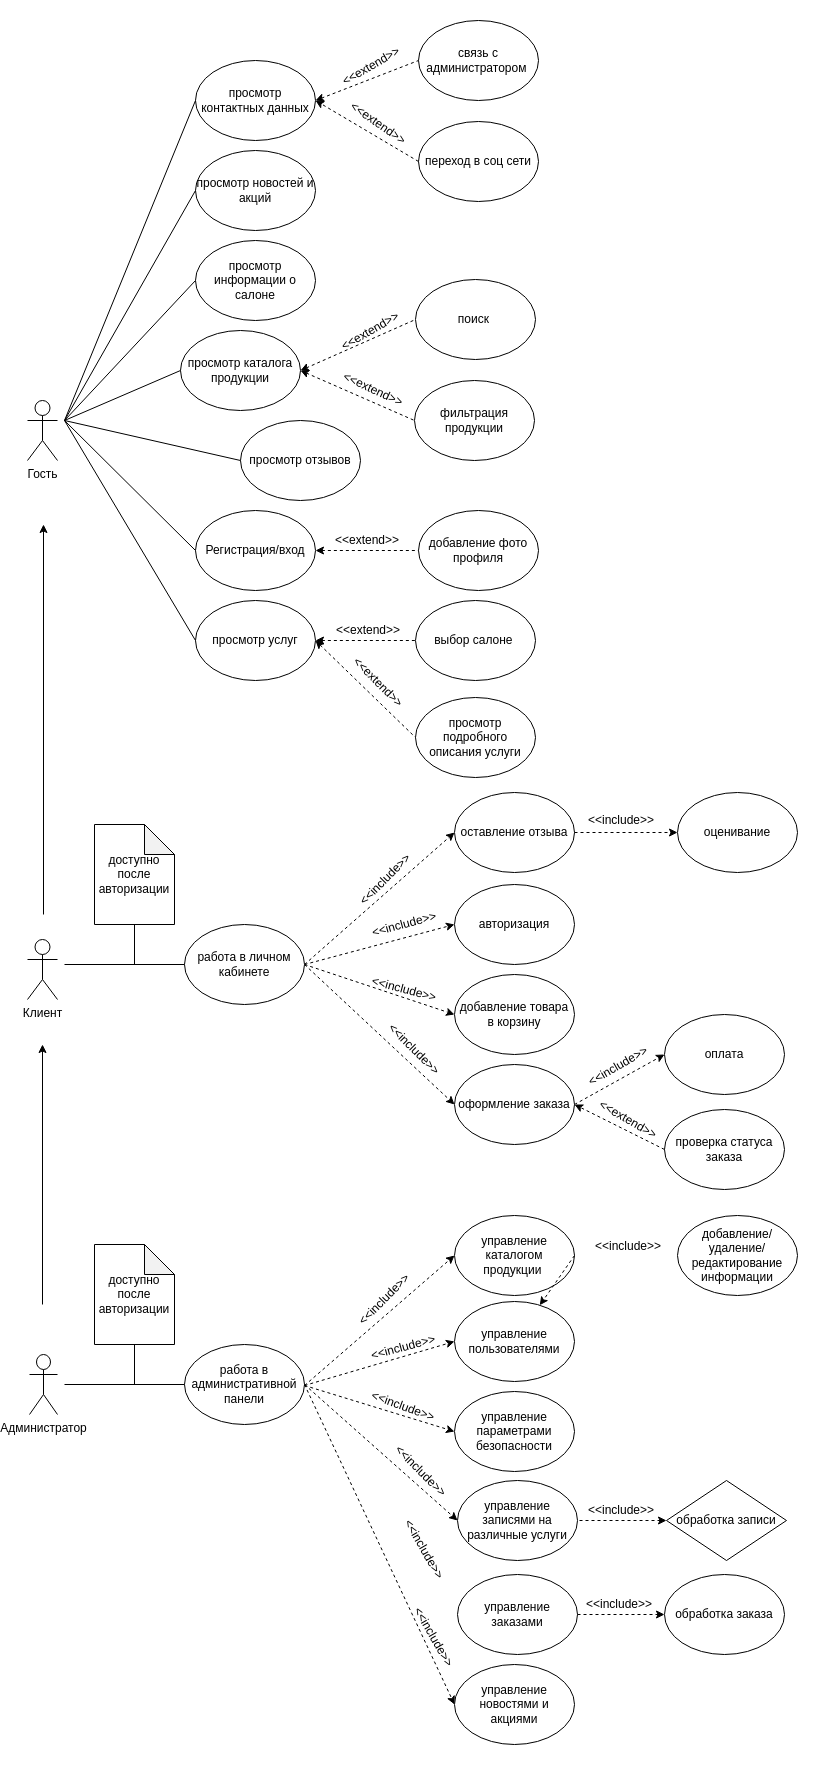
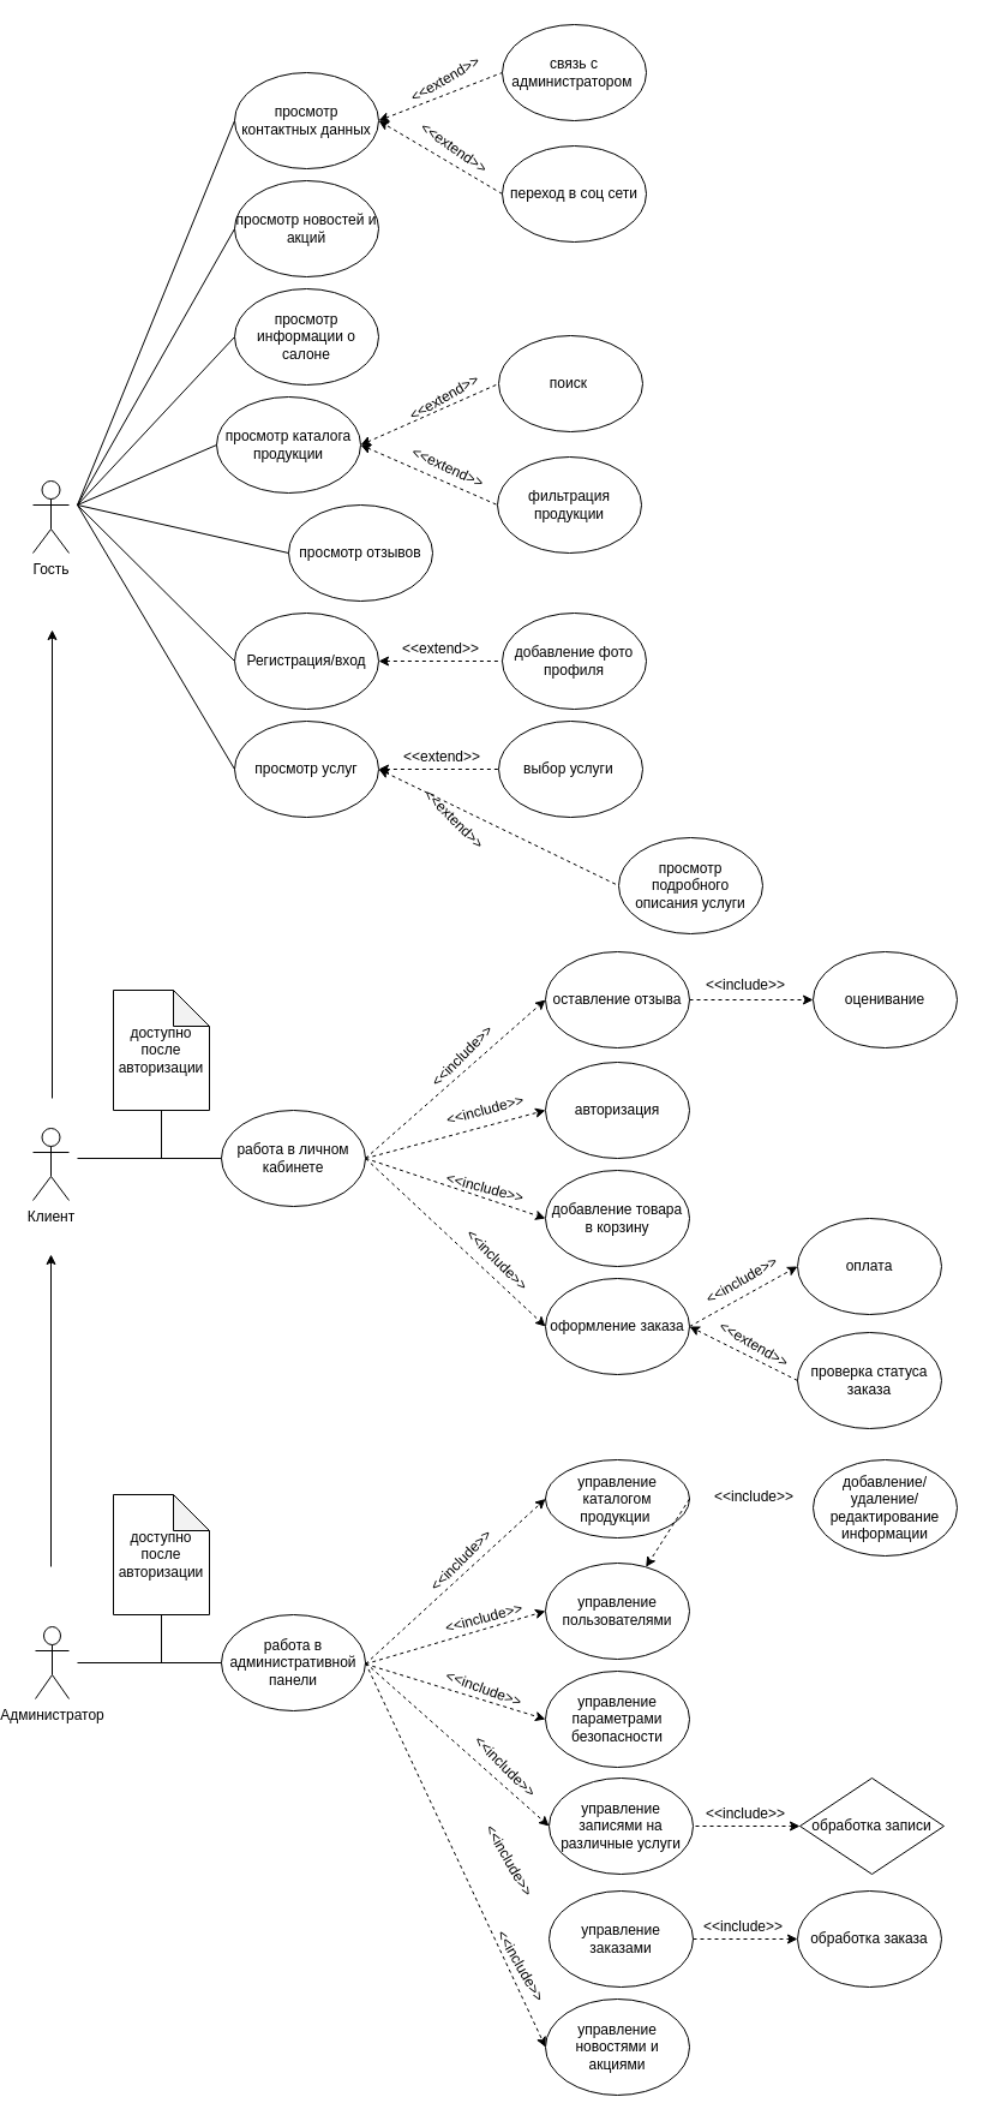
- <mxCell id="77" value="выбор салоне&amp;nbsp;" style="ellipse;whiteSpace=wrap;html=1;" parent="1" vertex="1"><mxGeometry x="408" y="600" width="120" height="80" as="geometry" /></mxCell>
+ <mxCell id="77" value="выбор услуги&amp;nbsp;" style="ellipse;whiteSpace=wrap;html=1;" parent="1" vertex="1"><mxGeometry x="408" y="600" width="120" height="80" as="geometry" /></mxCell>
- <mxCell id="92" value="просмотр подробного описания услуги" style="ellipse;whiteSpace=wrap;html=1;" parent="1" vertex="1"><mxGeometry x="408" y="697" width="120" height="80" as="geometry" /></mxCell>
+ <mxCell id="92" value="просмотр подробного описания услуги" style="ellipse;whiteSpace=wrap;html=1;" parent="1" vertex="1"><mxGeometry x="508" y="697" width="120" height="80" as="geometry" /></mxCell>
- <mxCell id="13" value="управление каталогом продукции&amp;nbsp;" style="ellipse;whiteSpace=wrap;html=1;" parent="1" vertex="1"><mxGeometry x="447" y="1215" width="120" height="80" as="geometry" /></mxCell>
+ <mxCell id="13" value="управление каталогом продукции&amp;nbsp;" style="ellipse;whiteSpace=wrap;html=1;" parent="1" vertex="1"><mxGeometry x="447" y="1215" width="120" height="65" as="geometry" /></mxCell>
